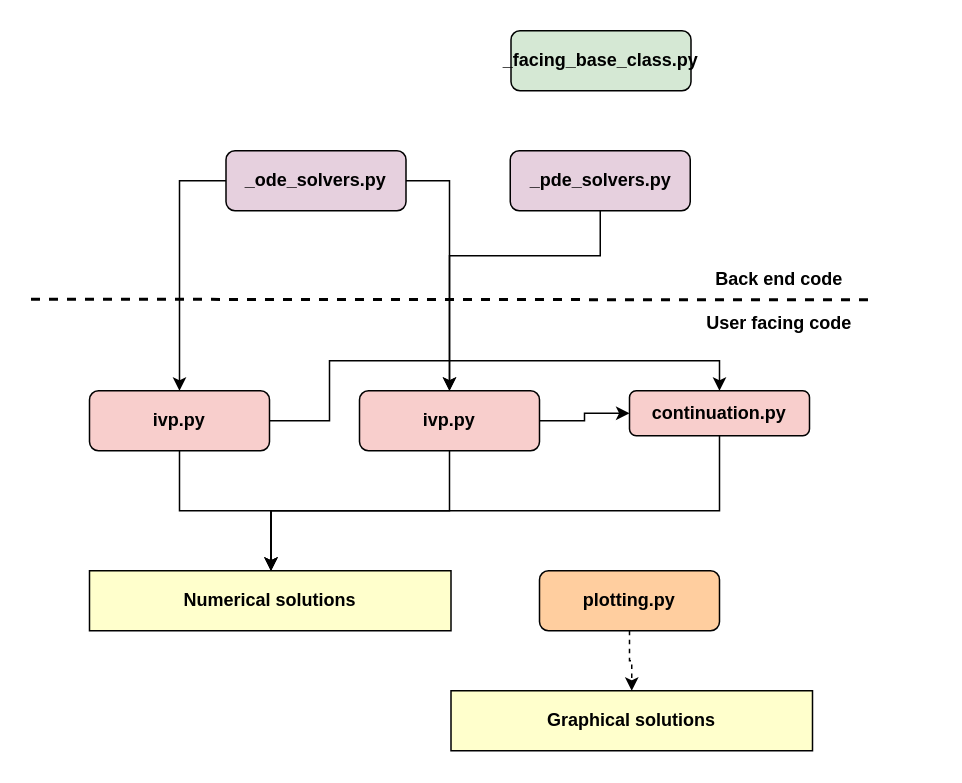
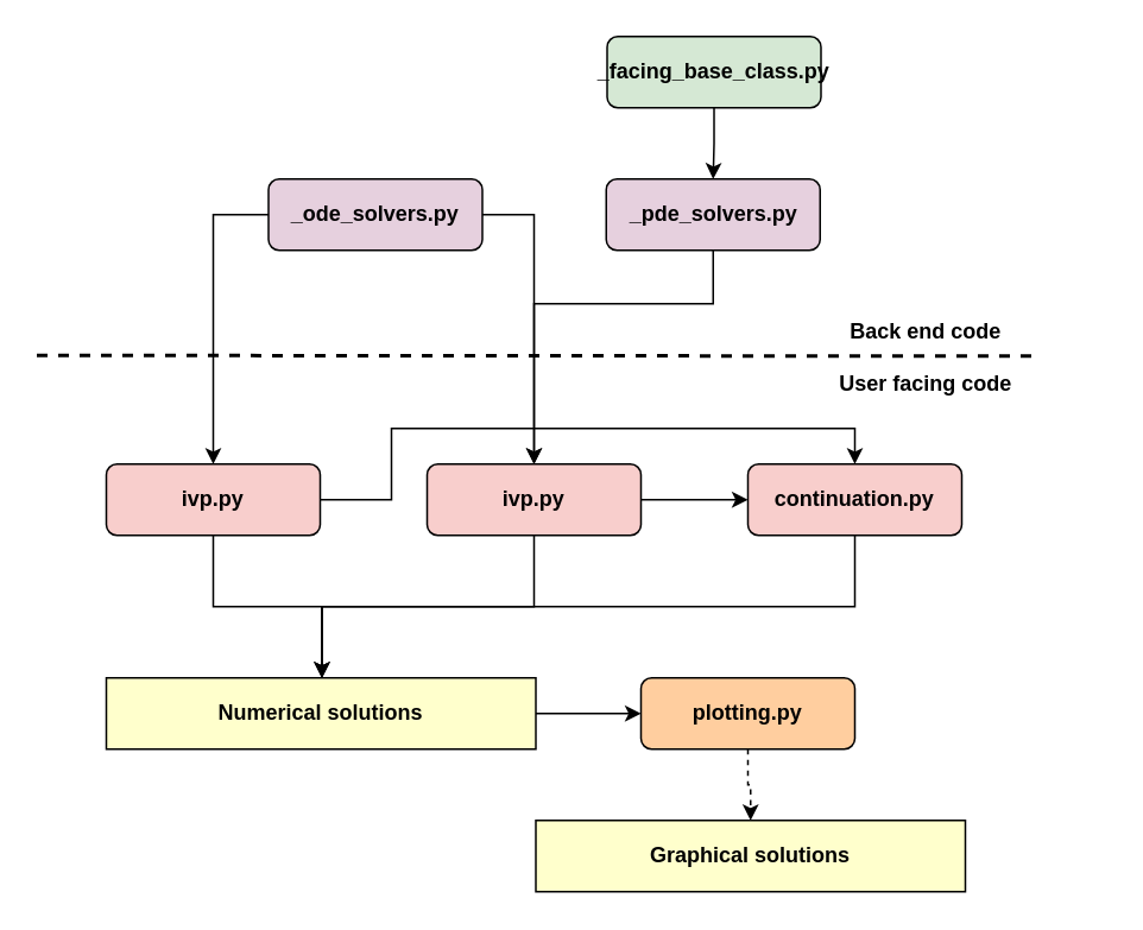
+ <mxCell id="19" value="" style="edgeStyle=orthogonalEdgeStyle;rounded=0;orthogonalLoop=1;jettySize=auto;html=1;" edge="1" parent="1" source="20" target="15"><mxGeometry relative="1" as="geometry" /></mxCell>
- <mxCell id="10" value="continuation.py" style="rounded=1;whiteSpace=wrap;html=1;fontStyle=1;fillColor=#F8CECC;" vertex="1" parent="1"><mxGeometry x="419" y="260" width="120" height="30" as="geometry" /></mxCell>
+ <mxCell id="10" value="continuation.py" style="rounded=1;whiteSpace=wrap;html=1;fontStyle=1;fillColor=#F8CECC;" vertex="1" parent="1"><mxGeometry x="419" y="260" width="120" height="40" as="geometry" /></mxCell>
+ <mxCell id="17" value="" style="edgeStyle=orthogonalEdgeStyle;rounded=0;orthogonalLoop=1;jettySize=auto;html=1;" edge="1" parent="1" source="18" target="22"><mxGeometry relative="1" as="geometry" /></mxCell>
